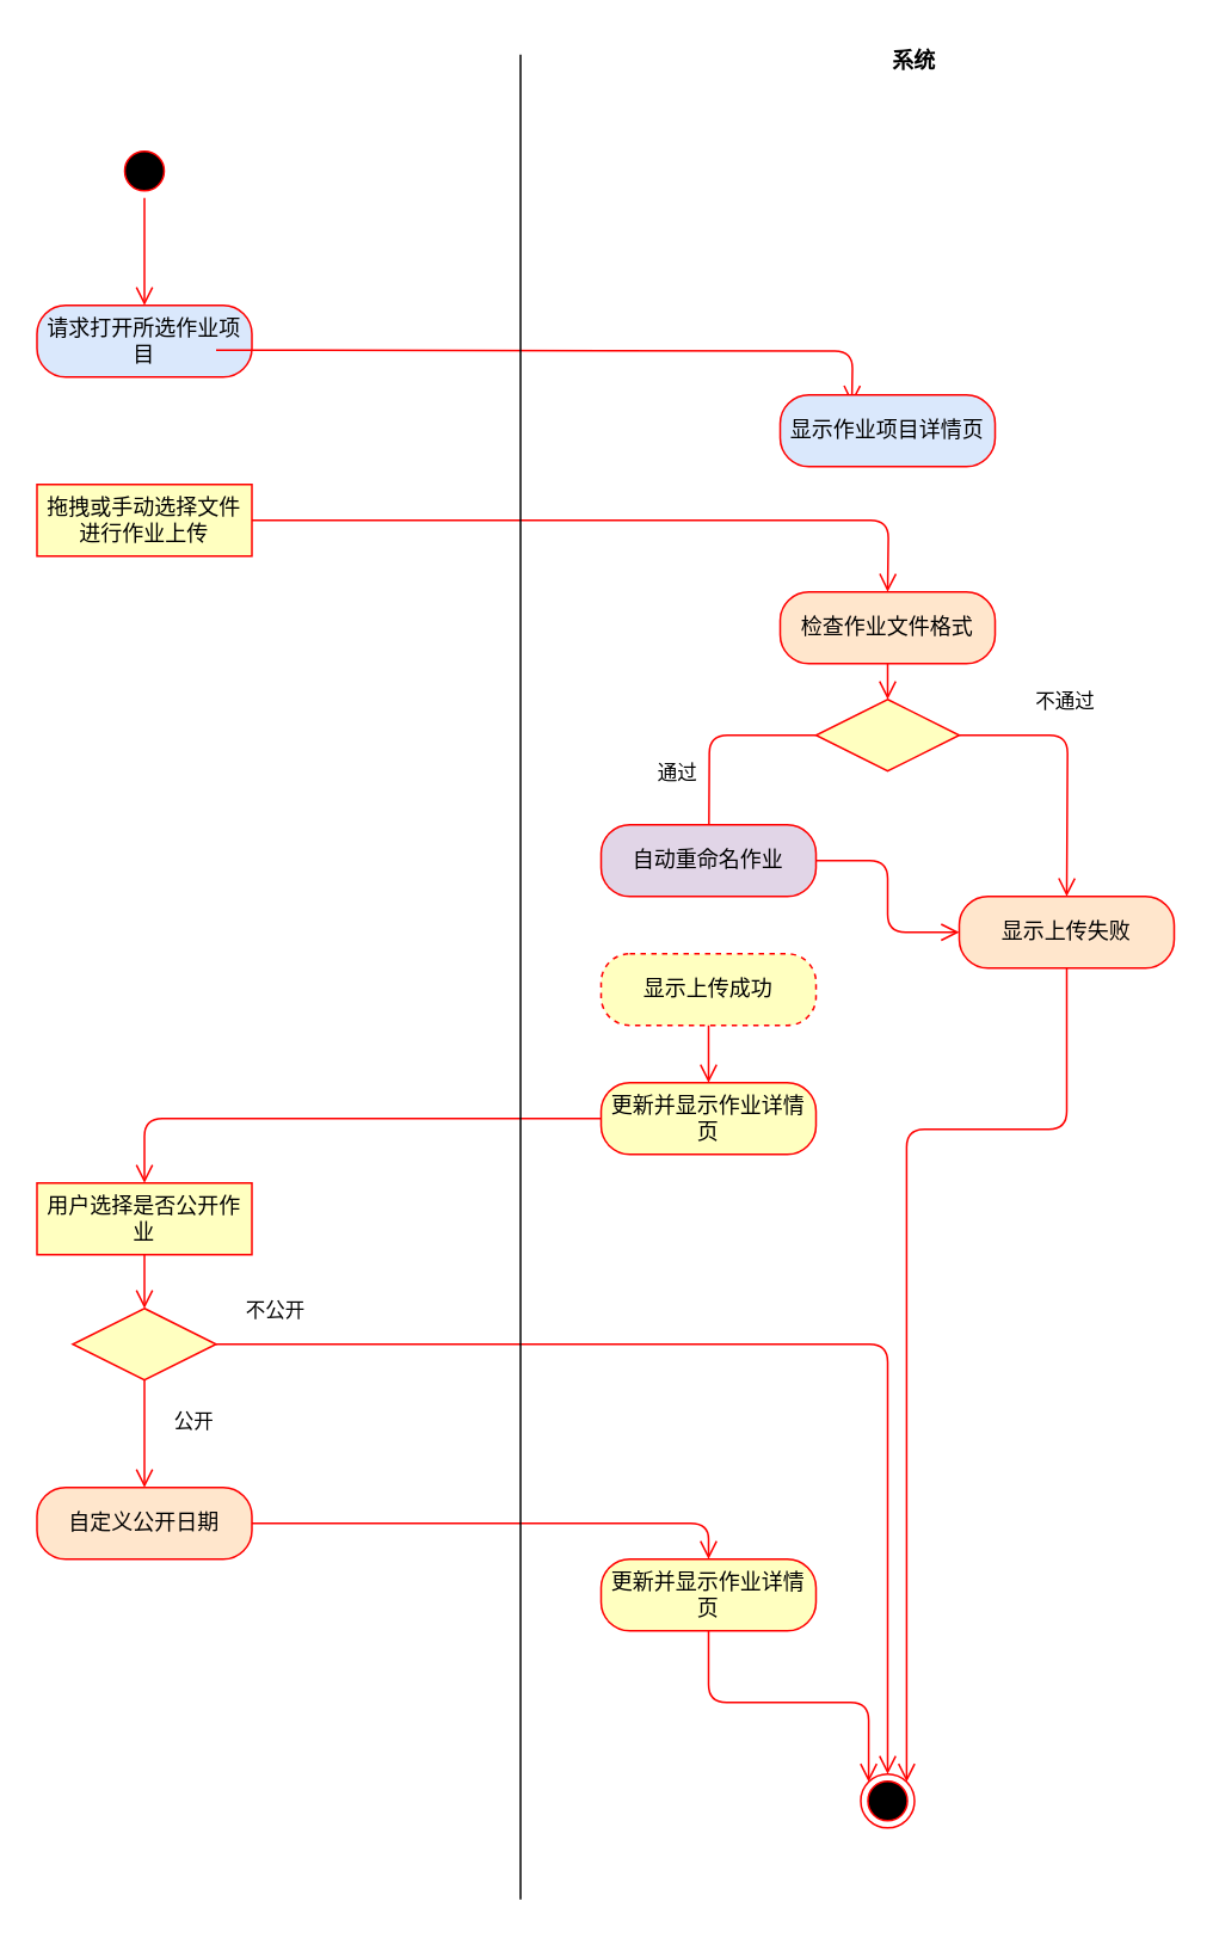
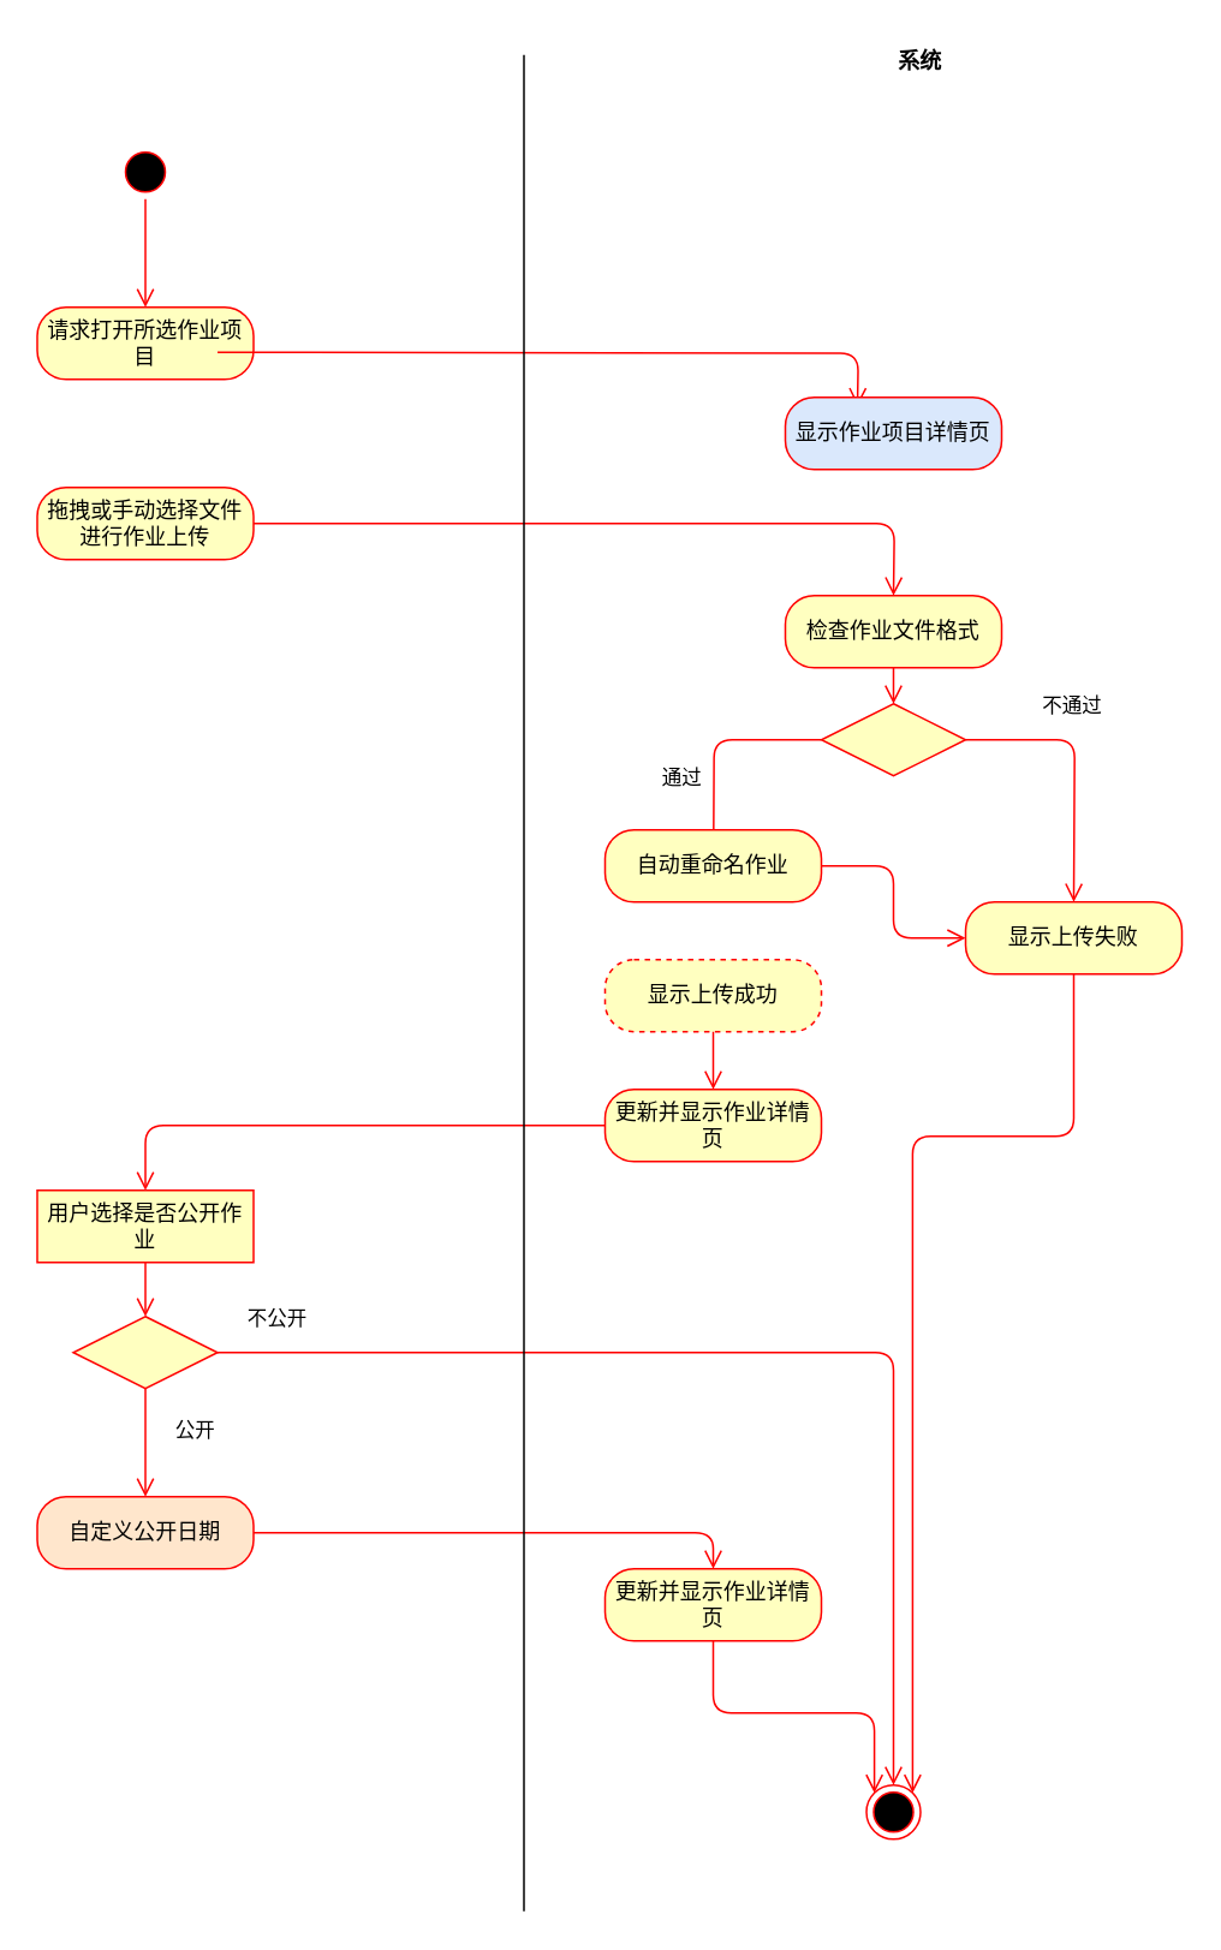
- <mxCell id="4" value="请求打开所选作业项目" parent="1" style="rounded=1;whiteSpace=wrap;html=1;arcSize=40;fontColor=#000000;fillColor=#dae8fc;strokeColor=#ff0000;" vertex="1"><mxGeometry as="geometry" x="20" width="120" height="40" y="170" /></mxCell>
+ <mxCell id="4" value="请求打开所选作业项目" parent="1" style="rounded=1;whiteSpace=wrap;html=1;arcSize=40;fontColor=#000000;fillColor=#ffffc0;strokeColor=#ff0000;" vertex="1"><mxGeometry as="geometry" x="20" width="120" height="40" y="170" /></mxCell>
- <mxCell id="7" value="拖拽或手动选择文件进行作业上传" parent="1" style="whiteSpace=wrap;html=1;arcSize=40;fontColor=#000000;fillColor=#ffffc0;strokeColor=#ff0000;rounded=0;" vertex="1"><mxGeometry as="geometry" x="20" width="120" height="40" y="270" /></mxCell>
+ <mxCell id="7" value="拖拽或手动选择文件进行作业上传" parent="1" style="rounded=1;whiteSpace=wrap;html=1;arcSize=40;fontColor=#000000;fillColor=#ffffc0;strokeColor=#ff0000;" vertex="1"><mxGeometry as="geometry" x="20" width="120" height="40" y="270" /></mxCell>
- <mxCell id="9" value="检查作业文件格式" parent="1" style="rounded=1;whiteSpace=wrap;html=1;arcSize=40;fontColor=#000000;fillColor=#ffe6cc;strokeColor=#ff0000;" vertex="1"><mxGeometry as="geometry" x="435" width="120" height="40" y="330" /></mxCell>
+ <mxCell id="9" value="检查作业文件格式" parent="1" style="rounded=1;whiteSpace=wrap;html=1;arcSize=40;fontColor=#000000;fillColor=#ffffc0;strokeColor=#ff0000;" vertex="1"><mxGeometry as="geometry" x="435" width="120" height="40" y="330" /></mxCell>
- <mxCell id="12" value="自动重命名作业" parent="1" style="rounded=1;whiteSpace=wrap;html=1;arcSize=40;fontColor=#000000;fillColor=#e1d5e7;strokeColor=#ff0000;" vertex="1"><mxGeometry as="geometry" x="335" width="120" height="40" y="460" /></mxCell>
+ <mxCell id="12" value="自动重命名作业" parent="1" style="rounded=1;whiteSpace=wrap;html=1;arcSize=40;fontColor=#000000;fillColor=#ffffc0;strokeColor=#ff0000;" vertex="1"><mxGeometry as="geometry" x="335" width="120" height="40" y="460" /></mxCell>
- <mxCell id="14" value="显示上传失败" parent="1" style="rounded=1;whiteSpace=wrap;html=1;arcSize=40;fontColor=#000000;fillColor=#ffe6cc;strokeColor=#ff0000;" vertex="1"><mxGeometry as="geometry" x="535" width="120" height="40" y="500" /></mxCell>
+ <mxCell id="14" value="显示上传失败" parent="1" style="rounded=1;whiteSpace=wrap;html=1;arcSize=40;fontColor=#000000;fillColor=#ffffc0;strokeColor=#ff0000;" vertex="1"><mxGeometry as="geometry" x="535" width="120" height="40" y="500" /></mxCell>
